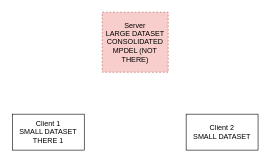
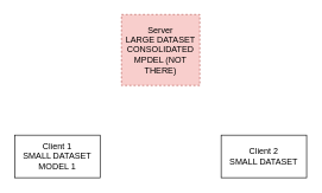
- <mxCell id="3" value="Client 1&lt;br&gt;SMALL DATASET&lt;br&gt;THERE 1" style="rounded=0;whiteSpace=wrap;html=1;" vertex="1" parent="1"><mxGeometry x="20" y="190" width="120" height="60" as="geometry" /></mxCell>
+ <mxCell id="3" value="Client 1&lt;br&gt;SMALL DATASET&lt;br&gt;MODEL 1" style="rounded=0;whiteSpace=wrap;html=1;" vertex="1" parent="1"><mxGeometry x="20" y="190" width="120" height="60" as="geometry" /></mxCell>
